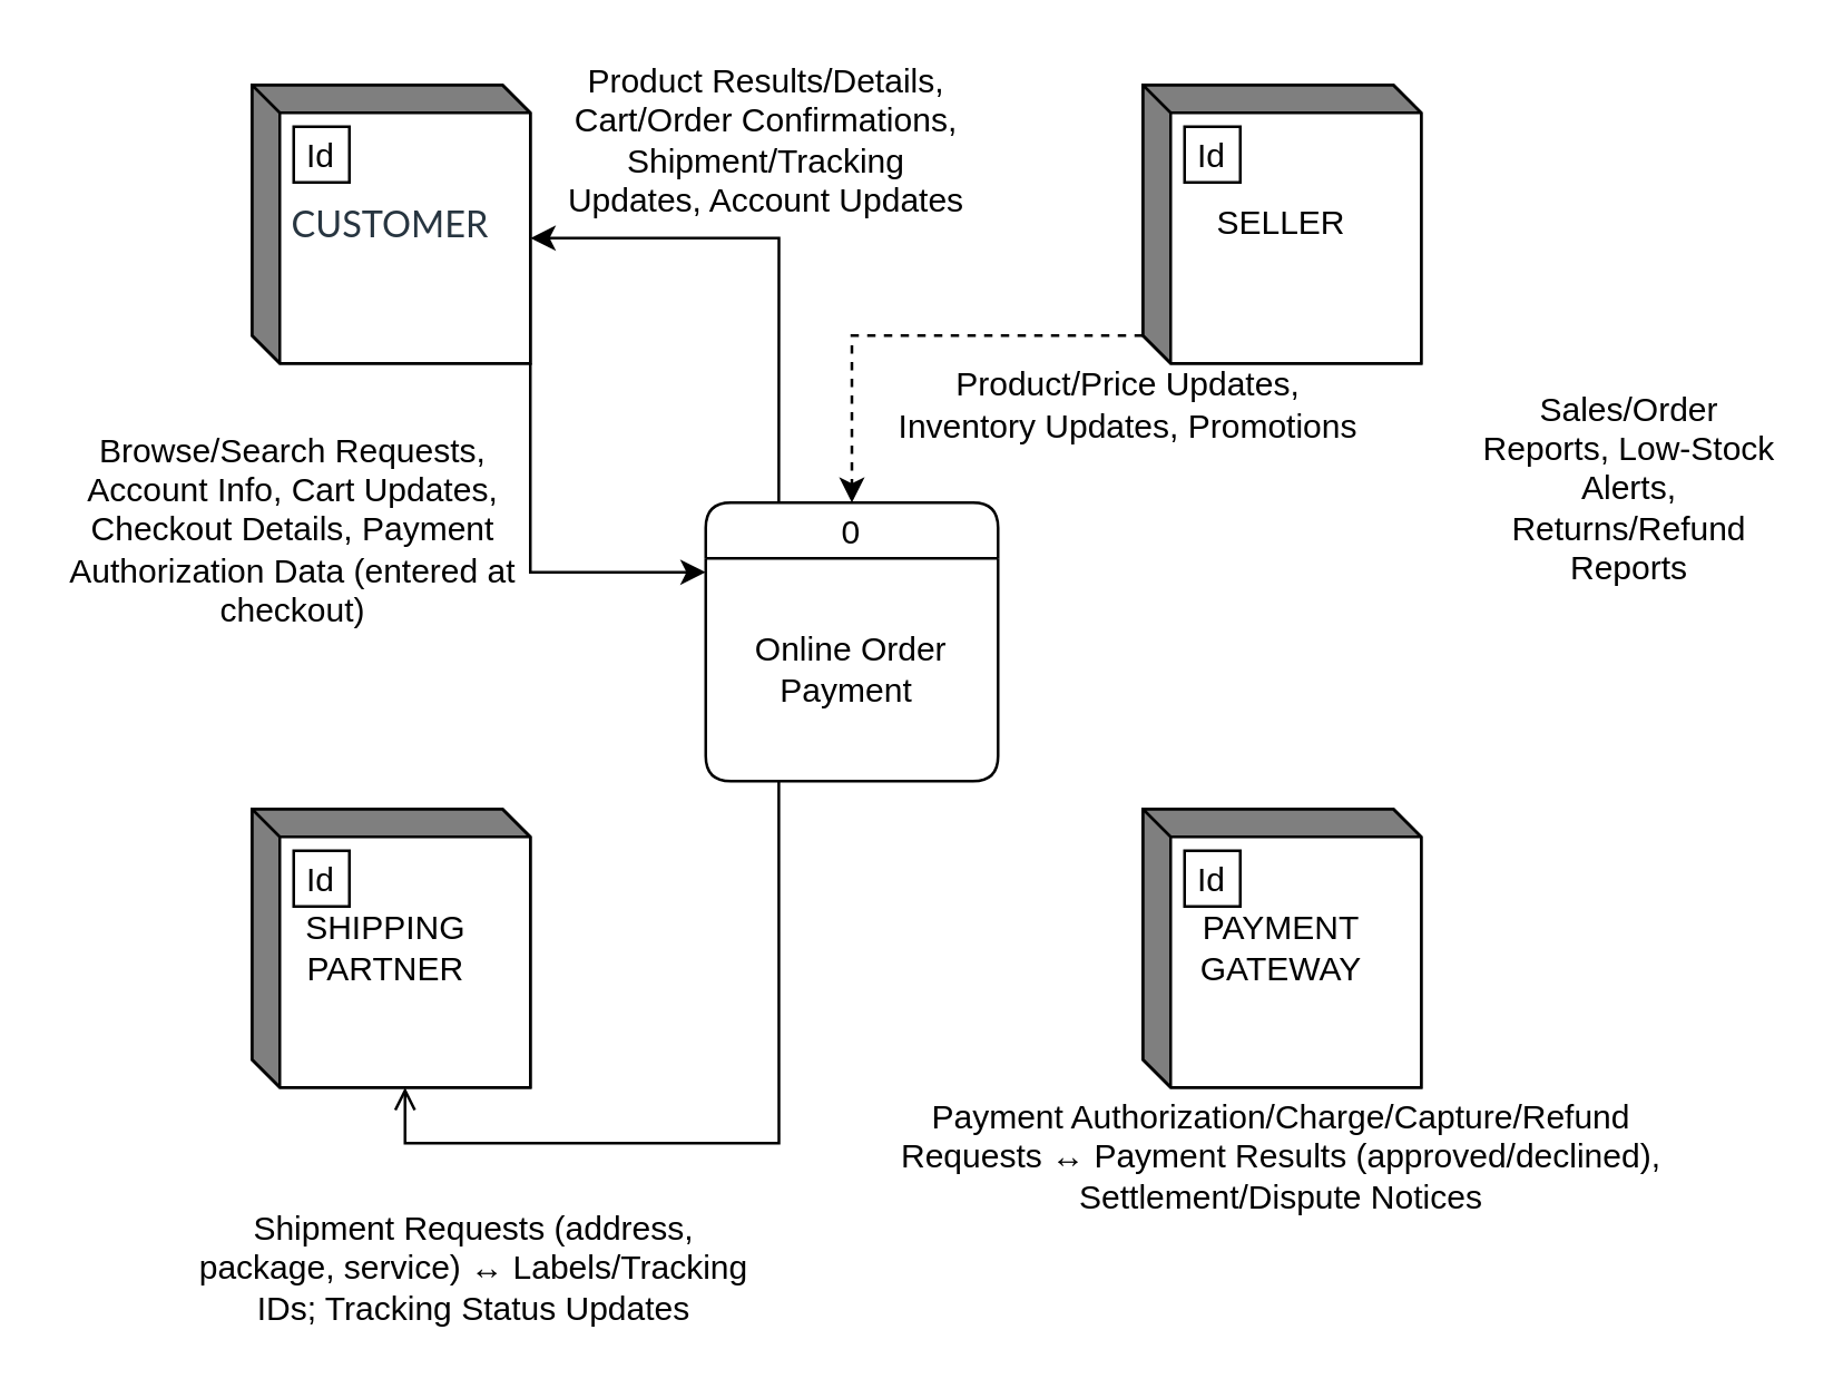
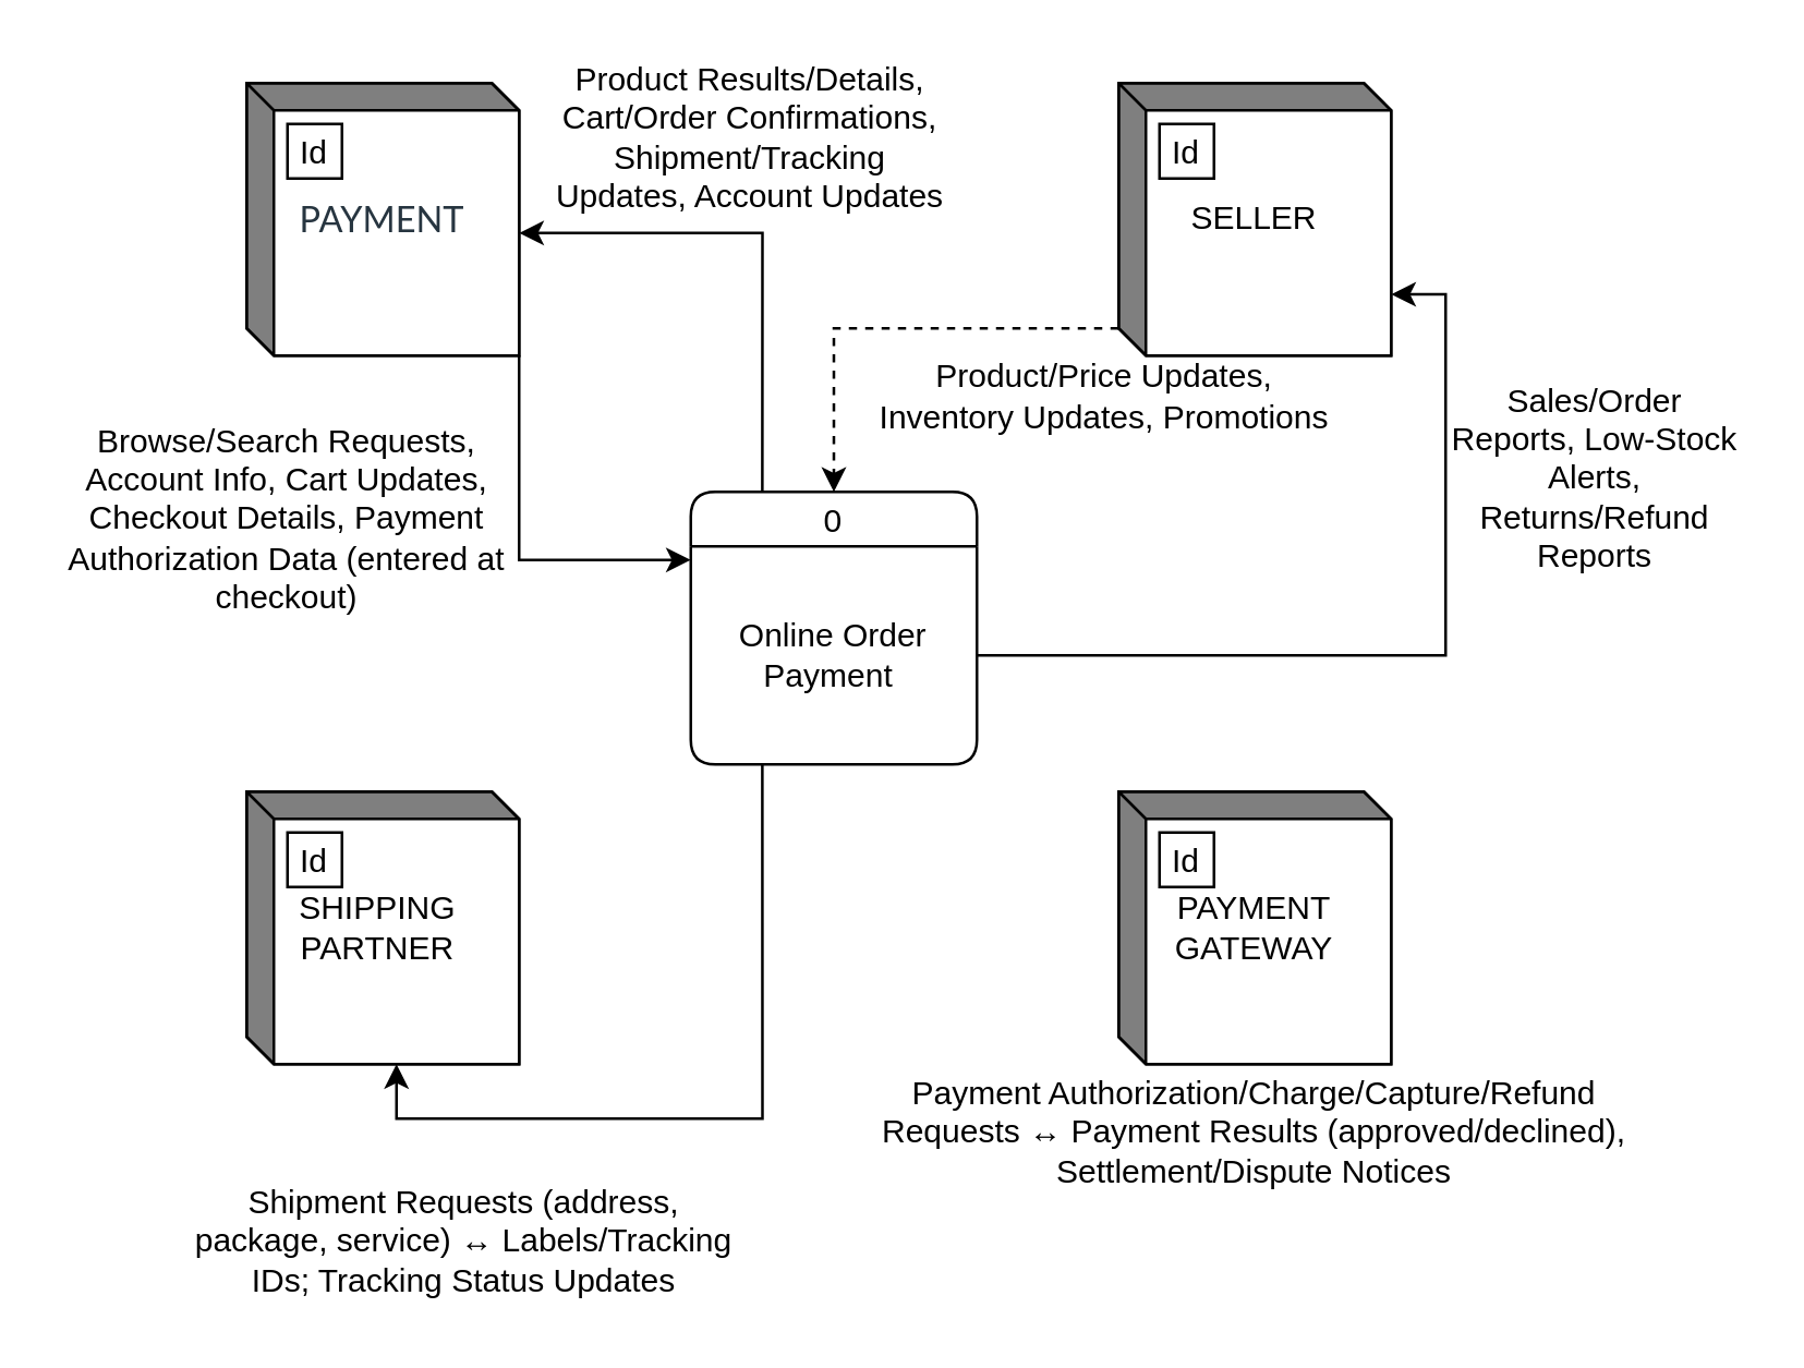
- <mxCell id="5" value="&lt;span style=&quot;color: rgb(39, 53, 64); font-family: &amp;quot;Lato Extended&amp;quot;, Lato, &amp;quot;Helvetica Neue&amp;quot;, Helvetica, Arial, sans-serif; text-align: start; background-color: rgb(255, 255, 255);&quot;&gt;&lt;font style=&quot;font-size: 13px;&quot;&gt;CUSTOMER&lt;/font&gt;&lt;/span&gt;" style="html=1;dashed=0;whiteSpace=wrap;shape=mxgraph.dfd.externalEntity" vertex="1" parent="1"><mxGeometry x="90" y="30" width="100" height="100" as="geometry" /></mxCell>
+ <mxCell id="5" value="&lt;span style=&quot;color: rgb(39, 53, 64); font-family: &amp;quot;Lato Extended&amp;quot;, Lato, &amp;quot;Helvetica Neue&amp;quot;, Helvetica, Arial, sans-serif; text-align: start; background-color: rgb(255, 255, 255);&quot;&gt;&lt;font style=&quot;font-size: 13px;&quot;&gt;PAYMENT&lt;/font&gt;&lt;/span&gt;" style="html=1;dashed=0;whiteSpace=wrap;shape=mxgraph.dfd.externalEntity" vertex="1" parent="1"><mxGeometry x="90" y="30" width="100" height="100" as="geometry" /></mxCell>
+ <mxCell id="18" style="edgeStyle=orthogonalEdgeStyle;rounded=0;orthogonalLoop=1;jettySize=auto;html=1;exitX=1;exitY=0.5;exitDx=0;exitDy=0;entryX=0;entryY=0;entryDx=100;entryDy=77.5;entryPerimeter=0;" edge="1" parent="1" source="3" target="8"><mxGeometry relative="1" as="geometry" /></mxCell>
- <mxCell id="21" style="edgeStyle=orthogonalEdgeStyle;rounded=0;orthogonalLoop=1;jettySize=auto;html=1;exitX=0.25;exitY=1;exitDx=0;exitDy=0;entryX=0;entryY=0;entryDx=55;entryDy=100;entryPerimeter=0;endArrow=open;" edge="1" parent="1" source="3" target="10"><mxGeometry relative="1" as="geometry" /></mxCell>
+ <mxCell id="21" style="edgeStyle=orthogonalEdgeStyle;rounded=0;orthogonalLoop=1;jettySize=auto;html=1;exitX=0.25;exitY=1;exitDx=0;exitDy=0;entryX=0;entryY=0;entryDx=55;entryDy=100;entryPerimeter=0;" edge="1" parent="1" source="3" target="10"><mxGeometry relative="1" as="geometry" /></mxCell>
